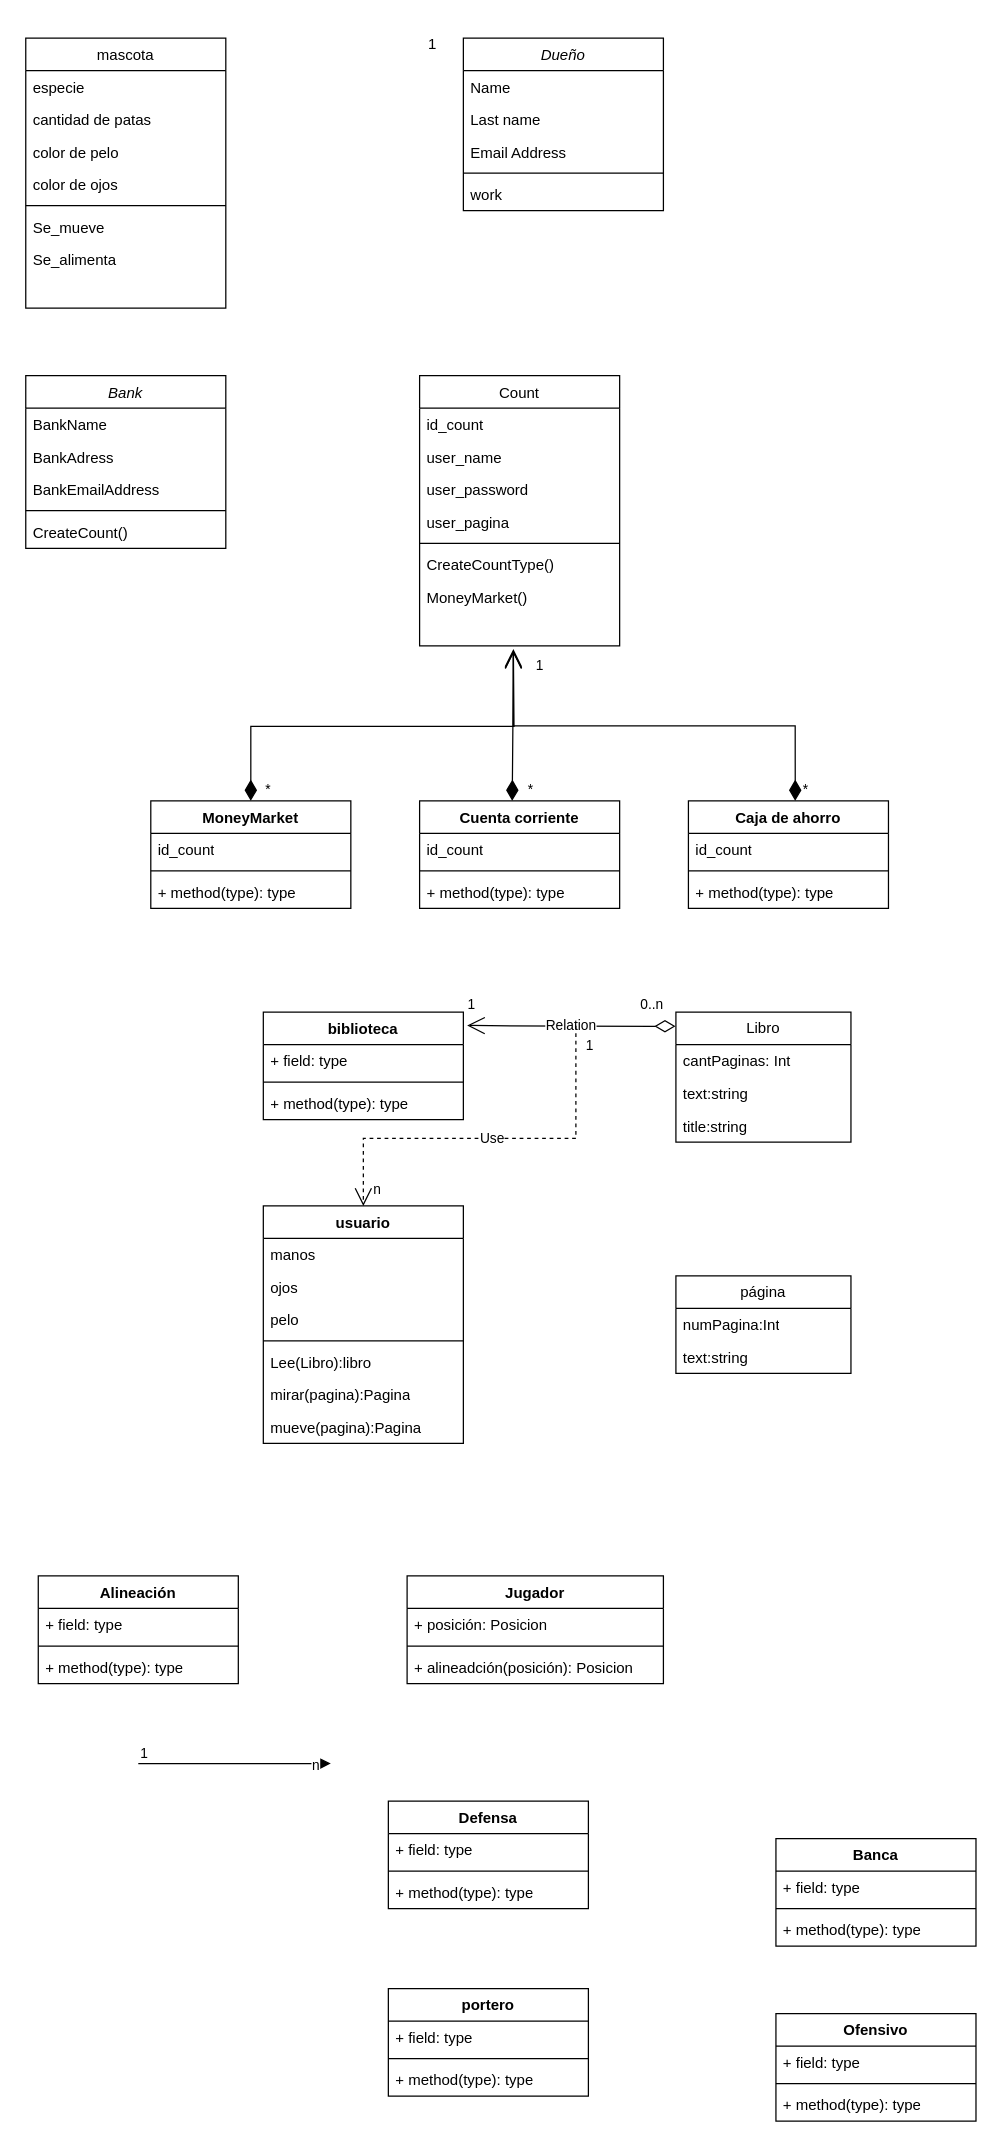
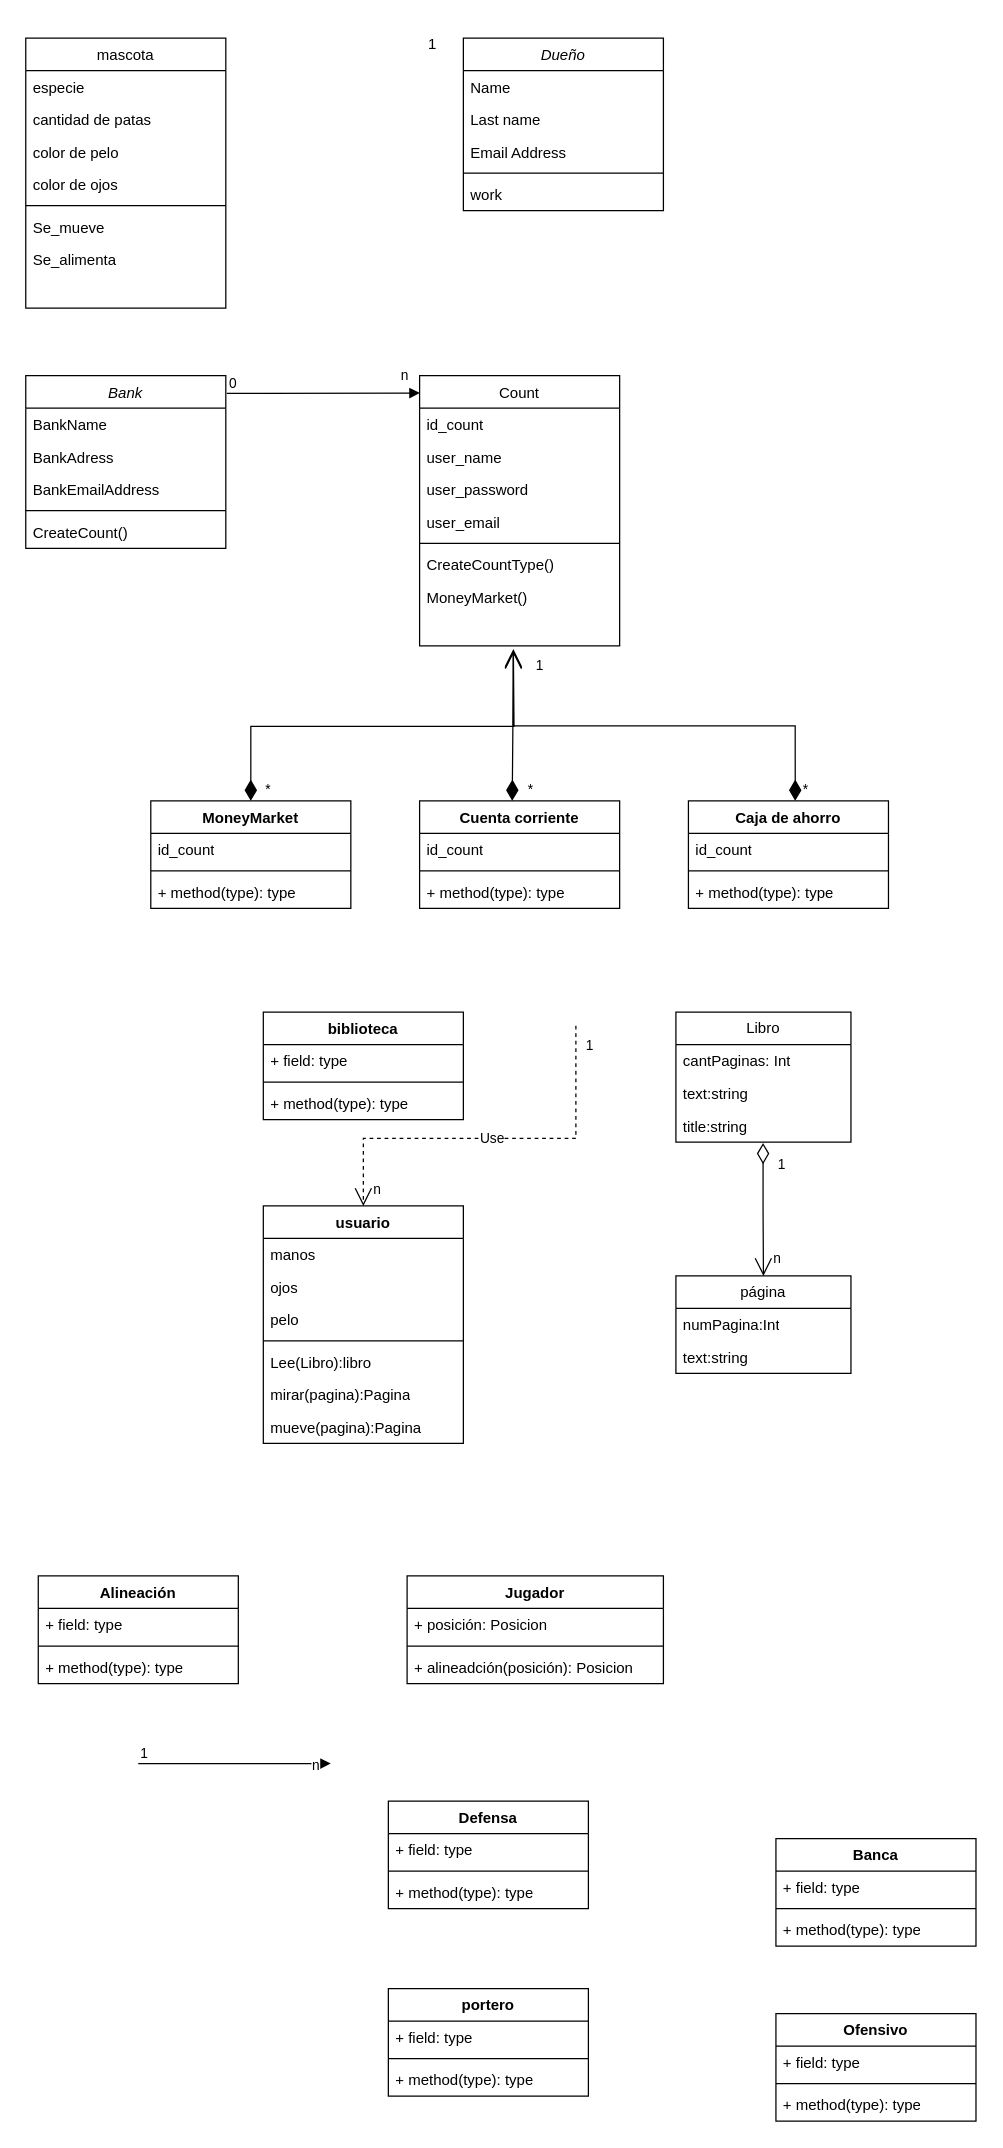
+ <mxCell id="30" value="" style="endArrow=block;endFill=1;html=1;edgeStyle=orthogonalEdgeStyle;align=left;verticalAlign=top;rounded=0;entryX=0.002;entryY=0.064;entryDx=0;entryDy=0;entryPerimeter=0;exitX=1.005;exitY=0.102;exitDx=0;exitDy=0;exitPerimeter=0;" parent="1" source="16" target="22" edge="1"><mxGeometry x="-1" relative="1" as="geometry"><mxPoint x="183" y="314" as="sourcePoint" /><mxPoint x="336.3" y="276.376" as="targetPoint" /><Array as="points"><mxPoint x="210" y="314" /></Array></mxGeometry></mxCell>
+ <mxCell id="31" value="0" style="edgeLabel;resizable=0;html=1;align=left;verticalAlign=bottom;" parent="30" connectable="0" vertex="1"><mxGeometry x="-1" relative="1" as="geometry" /></mxCell>
+ <mxCell id="32" value="n" style="edgeLabel;html=1;align=center;verticalAlign=middle;resizable=0;points=[];" parent="30" vertex="1" connectable="0"><mxGeometry x="0.834" y="-1" relative="1" as="geometry"><mxPoint y="-15" as="offset" /></mxGeometry></mxCell>
- <mxCell id="26" value="user_pagina" style="text;align=left;verticalAlign=top;spacingLeft=4;spacingRight=4;overflow=hidden;rotatable=0;points=[[0,0.5],[1,0.5]];portConstraint=eastwest;rounded=0;shadow=0;html=0;" parent="22" vertex="1"><mxGeometry y="104" width="160" height="26" as="geometry" /></mxCell>
+ <mxCell id="26" value="user_email" style="text;align=left;verticalAlign=top;spacingLeft=4;spacingRight=4;overflow=hidden;rotatable=0;points=[[0,0.5],[1,0.5]];portConstraint=eastwest;rounded=0;shadow=0;html=0;" parent="22" vertex="1"><mxGeometry y="104" width="160" height="26" as="geometry" /></mxCell>
- <mxCell id="71" value="Relation" style="endArrow=open;html=1;endSize=12;startArrow=diamondThin;startSize=14;startFill=0;edgeStyle=orthogonalEdgeStyle;rounded=0;exitX=-0.002;exitY=0.109;exitDx=0;exitDy=0;exitPerimeter=0;entryX=1.019;entryY=0.124;entryDx=0;entryDy=0;entryPerimeter=0;" parent="1" source="65" target="61" edge="1"><mxGeometry relative="1" as="geometry"><mxPoint x="320" y="910" as="sourcePoint" /><mxPoint x="480" y="910" as="targetPoint" /></mxGeometry></mxCell>
- <mxCell id="72" value="0..n" style="edgeLabel;resizable=0;html=1;align=left;verticalAlign=top;" parent="71" connectable="0" vertex="1"><mxGeometry x="-1" relative="1" as="geometry"><mxPoint x="-30" y="-30" as="offset" /></mxGeometry></mxCell>
- <mxCell id="73" value="1" style="edgeLabel;resizable=0;html=1;align=right;verticalAlign=top;" parent="71" connectable="0" vertex="1"><mxGeometry x="1" relative="1" as="geometry"><mxPoint x="7" y="-30" as="offset" /></mxGeometry></mxCell>
+ <mxCell id="69" value="1" style="endArrow=open;html=1;endSize=12;startArrow=diamondThin;startSize=14;startFill=0;edgeStyle=orthogonalEdgeStyle;align=left;verticalAlign=bottom;rounded=0;entryX=0.5;entryY=0;entryDx=0;entryDy=0;exitX=0.498;exitY=1.026;exitDx=0;exitDy=0;exitPerimeter=0;" parent="1" source="68" target="58" edge="1"><mxGeometry x="-0.506" y="10" relative="1" as="geometry"><mxPoint x="410" y="970" as="sourcePoint" /><mxPoint x="570" y="970" as="targetPoint" /><Array as="points" /><mxPoint as="offset" /></mxGeometry></mxCell>
+ <mxCell id="70" value="n" style="edgeLabel;html=1;align=center;verticalAlign=middle;resizable=0;points=[];" parent="69" vertex="1" connectable="0"><mxGeometry x="0.675" y="-2" relative="1" as="geometry"><mxPoint x="12" y="3" as="offset" /></mxGeometry></mxCell>
